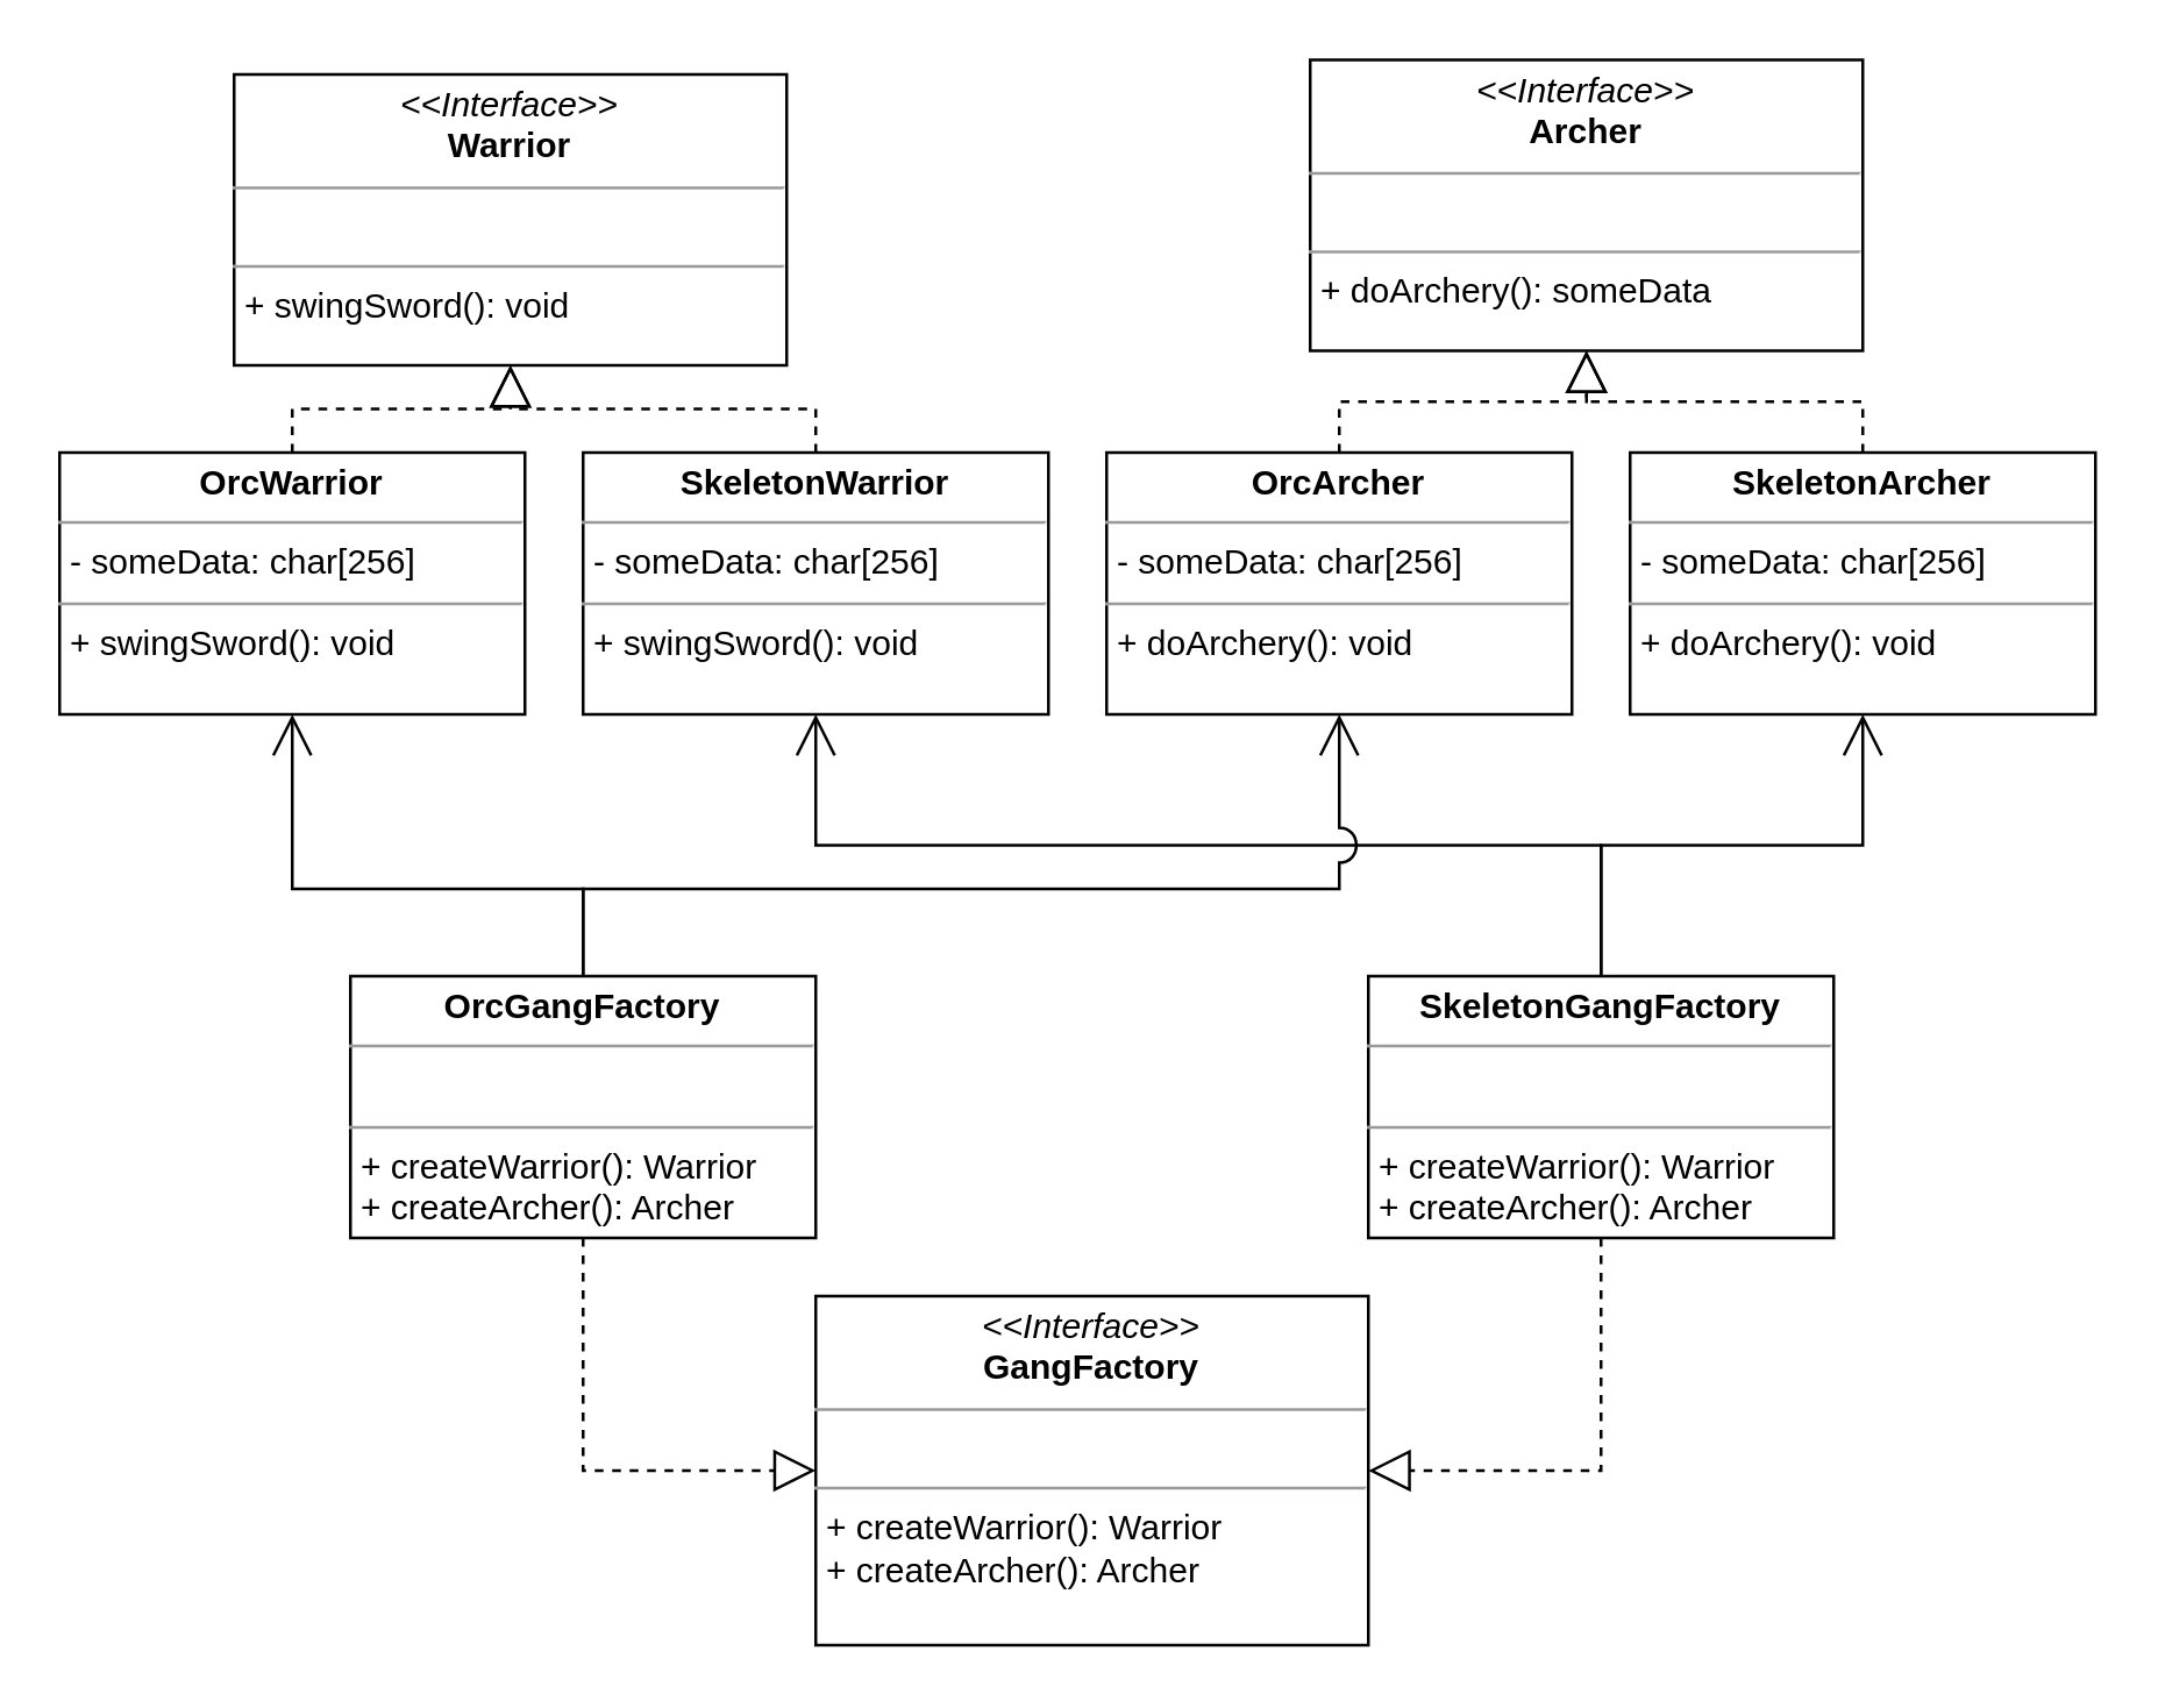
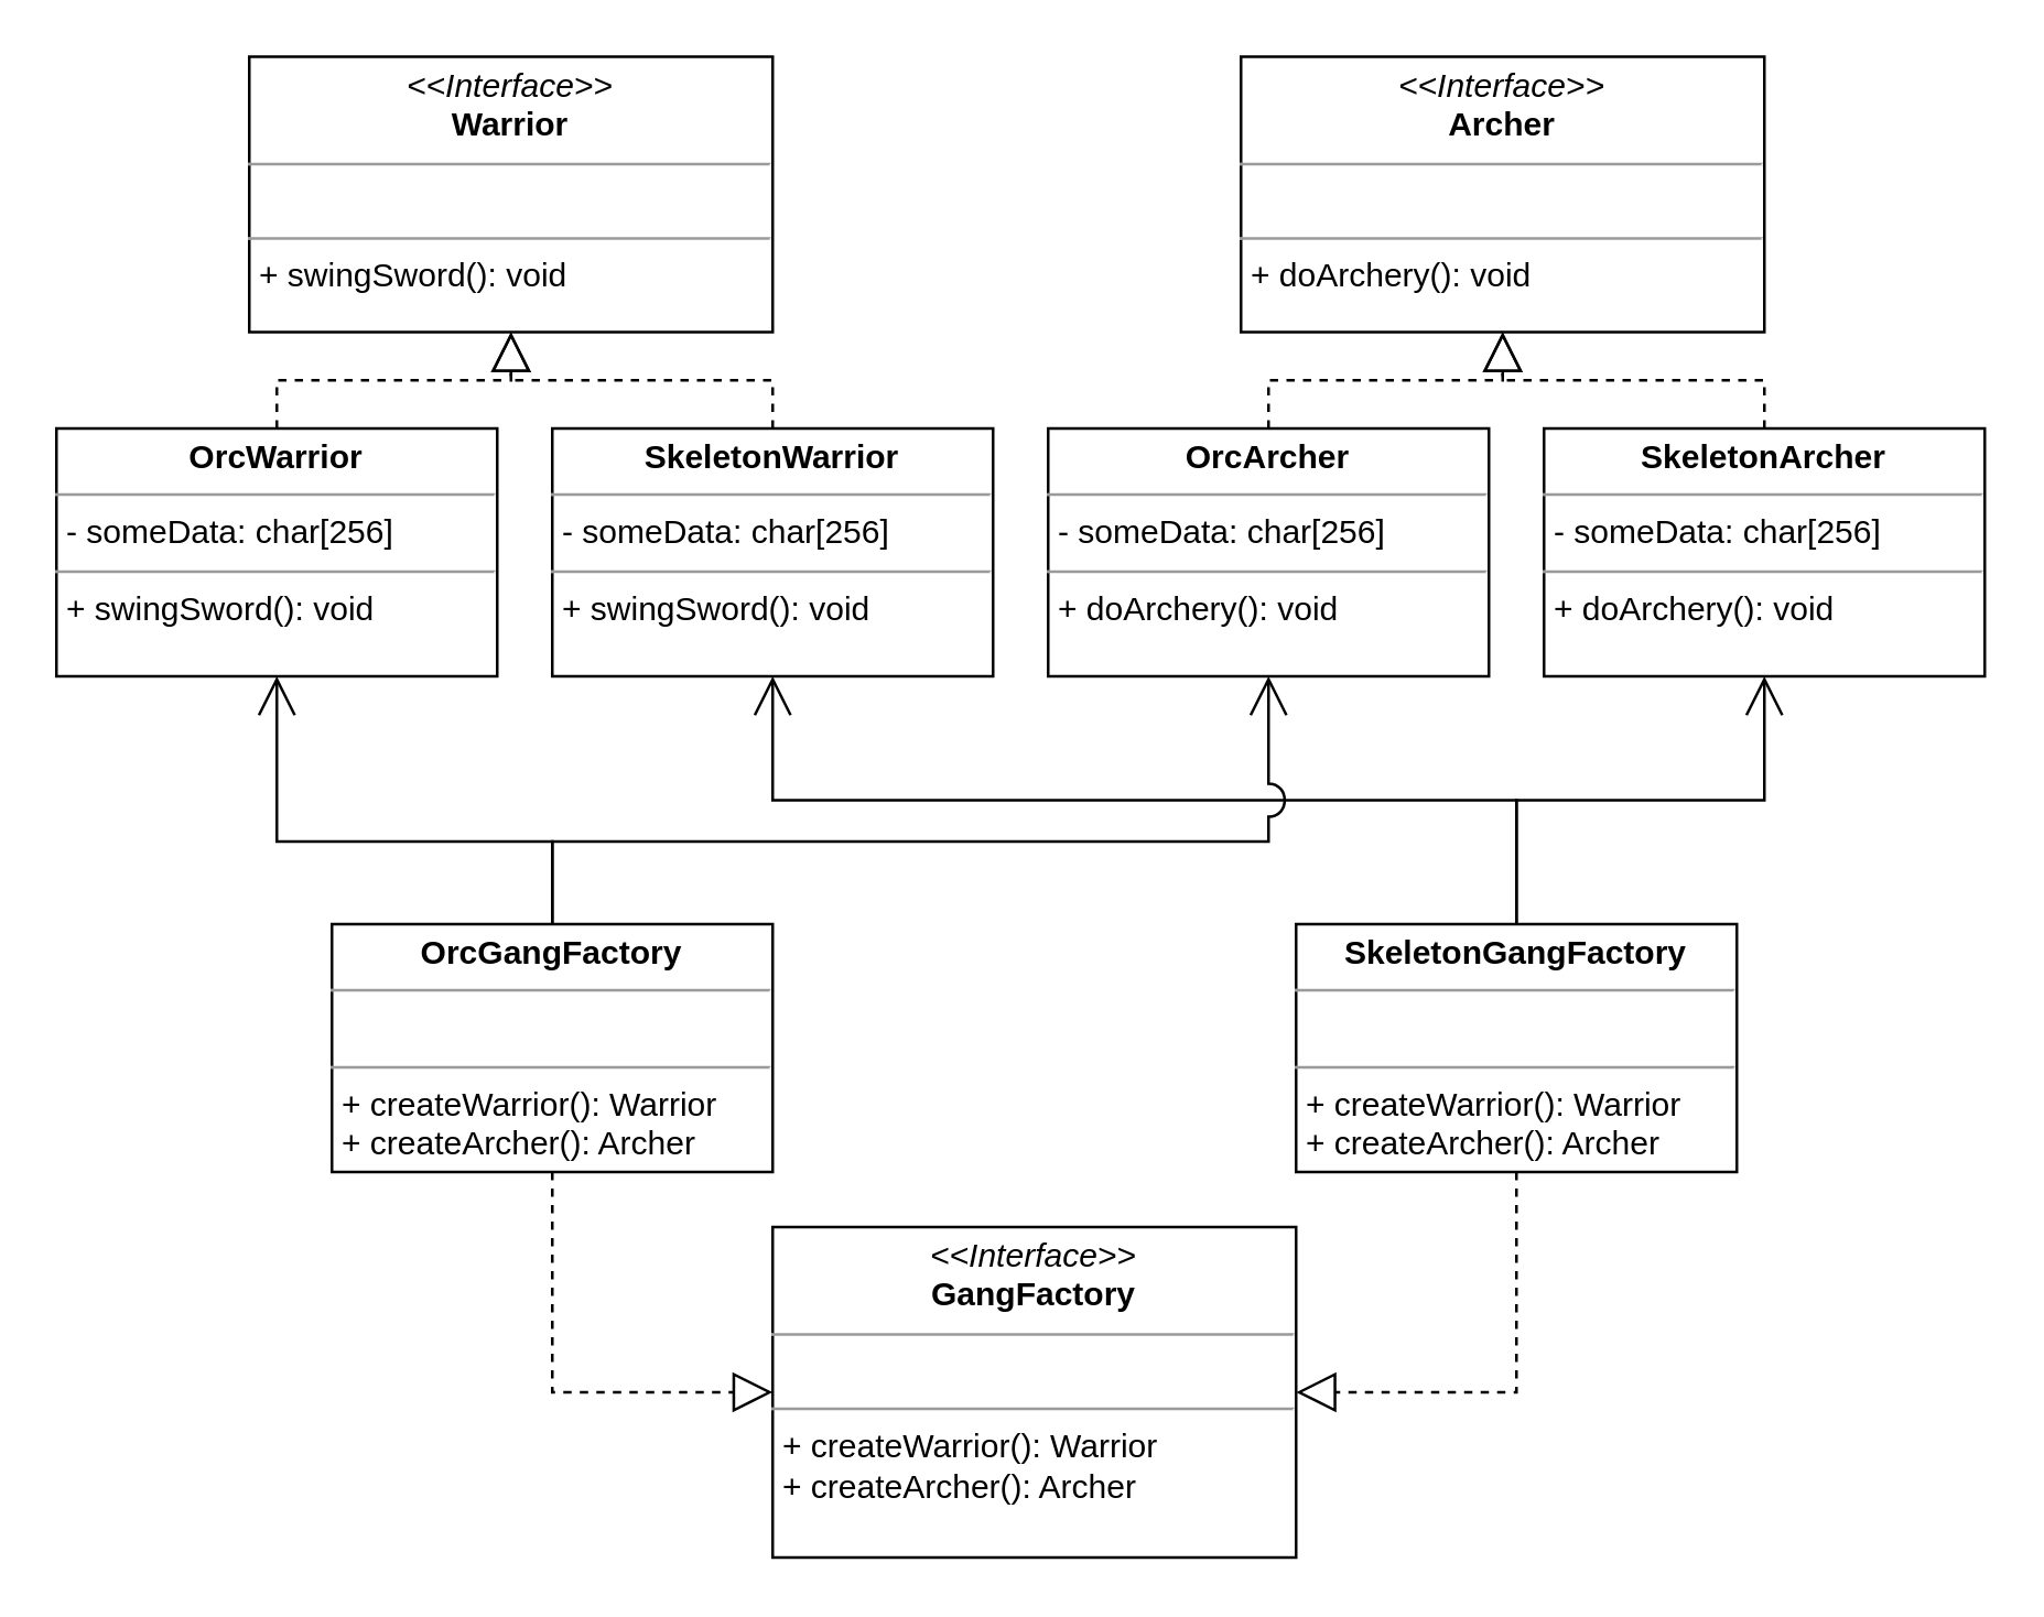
- <mxCell id="3" value="&lt;p style=&quot;margin:0px;margin-top:4px;text-align:center;&quot;&gt;&lt;i&gt;&amp;lt;&amp;lt;&lt;/i&gt;&lt;i style=&quot;border-color: var(--border-color);&quot;&gt;Interface&lt;/i&gt;&lt;i&gt;&amp;gt;&amp;gt;&lt;/i&gt;&lt;br&gt;&lt;b&gt;Archer&lt;/b&gt;&lt;/p&gt;&lt;hr size=&quot;1&quot;&gt;&lt;p style=&quot;margin:0px;margin-left:4px;&quot;&gt;&lt;br&gt;&lt;/p&gt;&lt;hr size=&quot;1&quot;&gt;&lt;p style=&quot;margin:0px;margin-left:4px;&quot;&gt;+ doArchery(): someData&lt;/p&gt;" style="verticalAlign=top;align=left;overflow=fill;fontSize=12;fontFamily=Helvetica;html=1;whiteSpace=wrap;" vertex="1" parent="1"><mxGeometry x="450" y="20" width="190" height="100" as="geometry" /></mxCell>
+ <mxCell id="3" value="&lt;p style=&quot;margin:0px;margin-top:4px;text-align:center;&quot;&gt;&lt;i&gt;&amp;lt;&amp;lt;&lt;/i&gt;&lt;i style=&quot;border-color: var(--border-color);&quot;&gt;Interface&lt;/i&gt;&lt;i&gt;&amp;gt;&amp;gt;&lt;/i&gt;&lt;br&gt;&lt;b&gt;Archer&lt;/b&gt;&lt;/p&gt;&lt;hr size=&quot;1&quot;&gt;&lt;p style=&quot;margin:0px;margin-left:4px;&quot;&gt;&lt;br&gt;&lt;/p&gt;&lt;hr size=&quot;1&quot;&gt;&lt;p style=&quot;margin:0px;margin-left:4px;&quot;&gt;+ doArchery(): void&lt;/p&gt;" style="verticalAlign=top;align=left;overflow=fill;fontSize=12;fontFamily=Helvetica;html=1;whiteSpace=wrap;" vertex="1" parent="1"><mxGeometry x="450" y="20" width="190" height="100" as="geometry" /></mxCell>
- <mxCell id="2" value="&lt;p style=&quot;margin:0px;margin-top:4px;text-align:center;&quot;&gt;&lt;i&gt;&amp;lt;&amp;lt;Interface&amp;gt;&amp;gt;&lt;/i&gt;&lt;br&gt;&lt;b&gt;Warrior&lt;/b&gt;&lt;/p&gt;&lt;hr size=&quot;1&quot;&gt;&lt;p style=&quot;margin:0px;margin-left:4px;&quot;&gt;&lt;br&gt;&lt;/p&gt;&lt;hr size=&quot;1&quot;&gt;&lt;p style=&quot;margin:0px;margin-left:4px;&quot;&gt;+ swingSword(): void&lt;/p&gt;" style="verticalAlign=top;align=left;overflow=fill;fontSize=12;fontFamily=Helvetica;html=1;whiteSpace=wrap;" vertex="1" parent="1"><mxGeometry x="80" y="25" width="190" height="100" as="geometry" /></mxCell>
+ <mxCell id="2" value="&lt;p style=&quot;margin:0px;margin-top:4px;text-align:center;&quot;&gt;&lt;i&gt;&amp;lt;&amp;lt;Interface&amp;gt;&amp;gt;&lt;/i&gt;&lt;br&gt;&lt;b&gt;Warrior&lt;/b&gt;&lt;/p&gt;&lt;hr size=&quot;1&quot;&gt;&lt;p style=&quot;margin:0px;margin-left:4px;&quot;&gt;&lt;br&gt;&lt;/p&gt;&lt;hr size=&quot;1&quot;&gt;&lt;p style=&quot;margin:0px;margin-left:4px;&quot;&gt;+ swingSword(): void&lt;/p&gt;" style="verticalAlign=top;align=left;overflow=fill;fontSize=12;fontFamily=Helvetica;html=1;whiteSpace=wrap;" vertex="1" parent="1"><mxGeometry x="90" y="20" width="190" height="100" as="geometry" /></mxCell>
